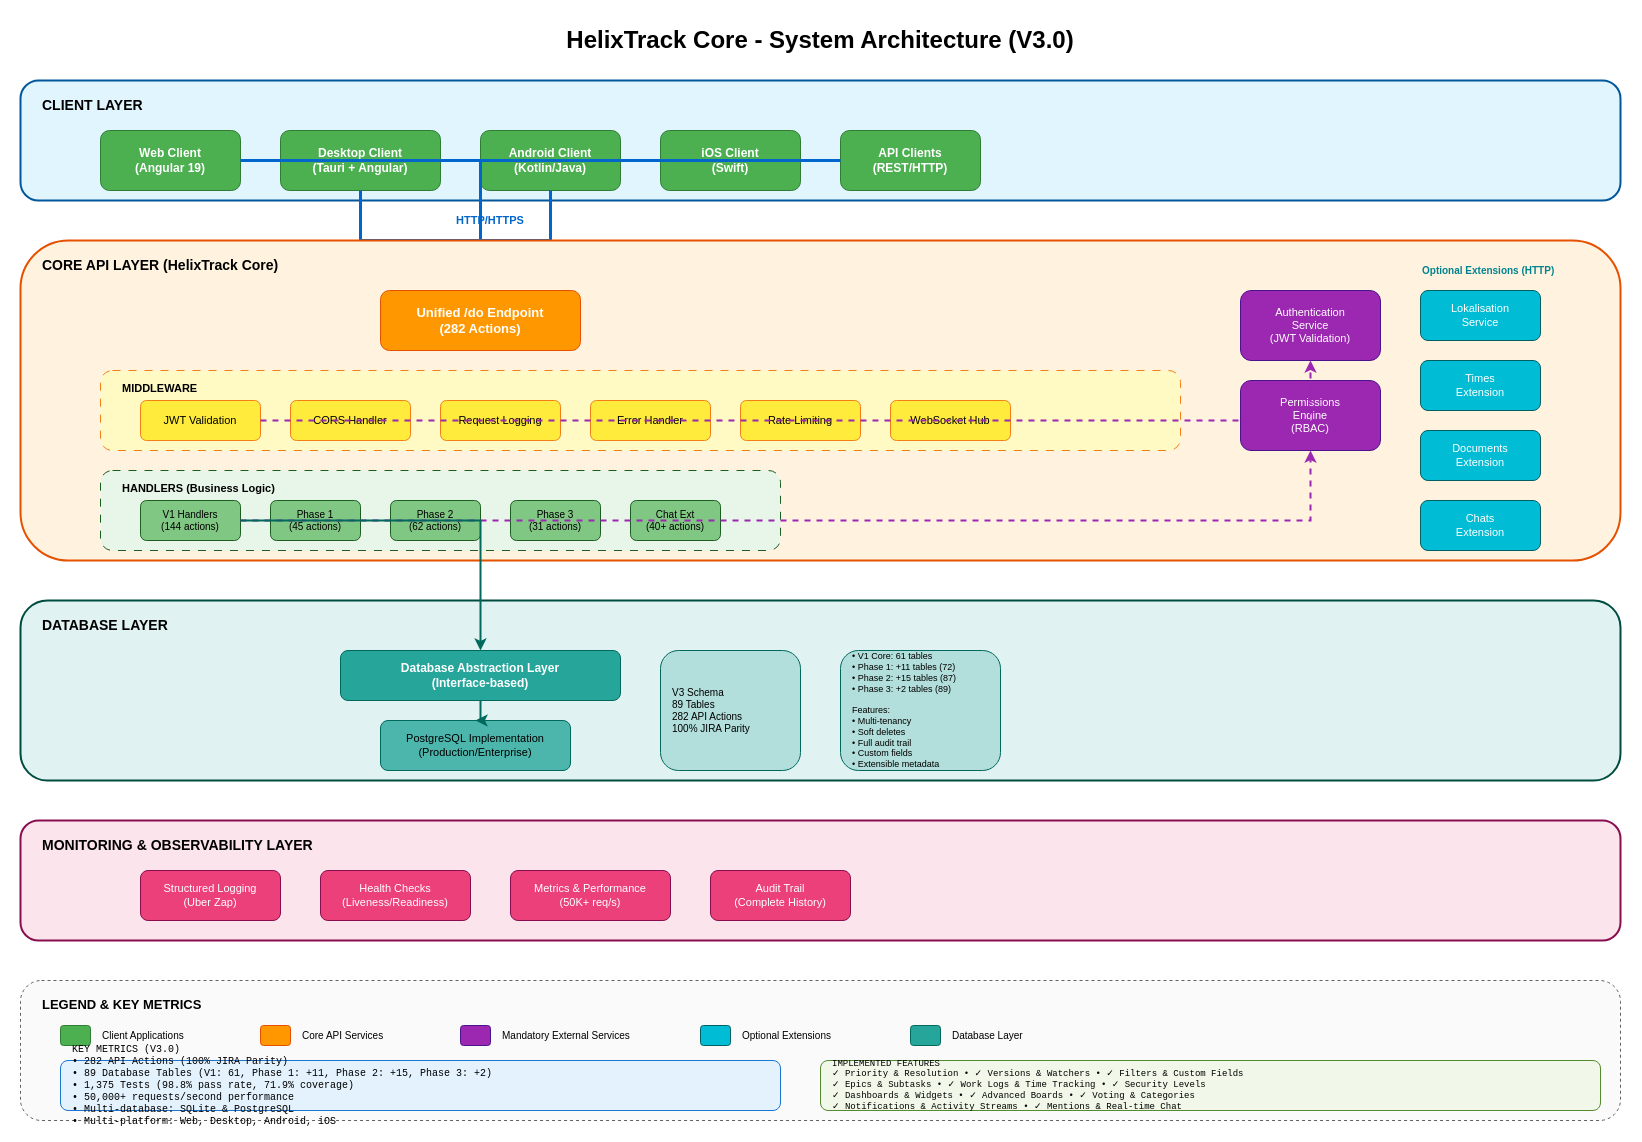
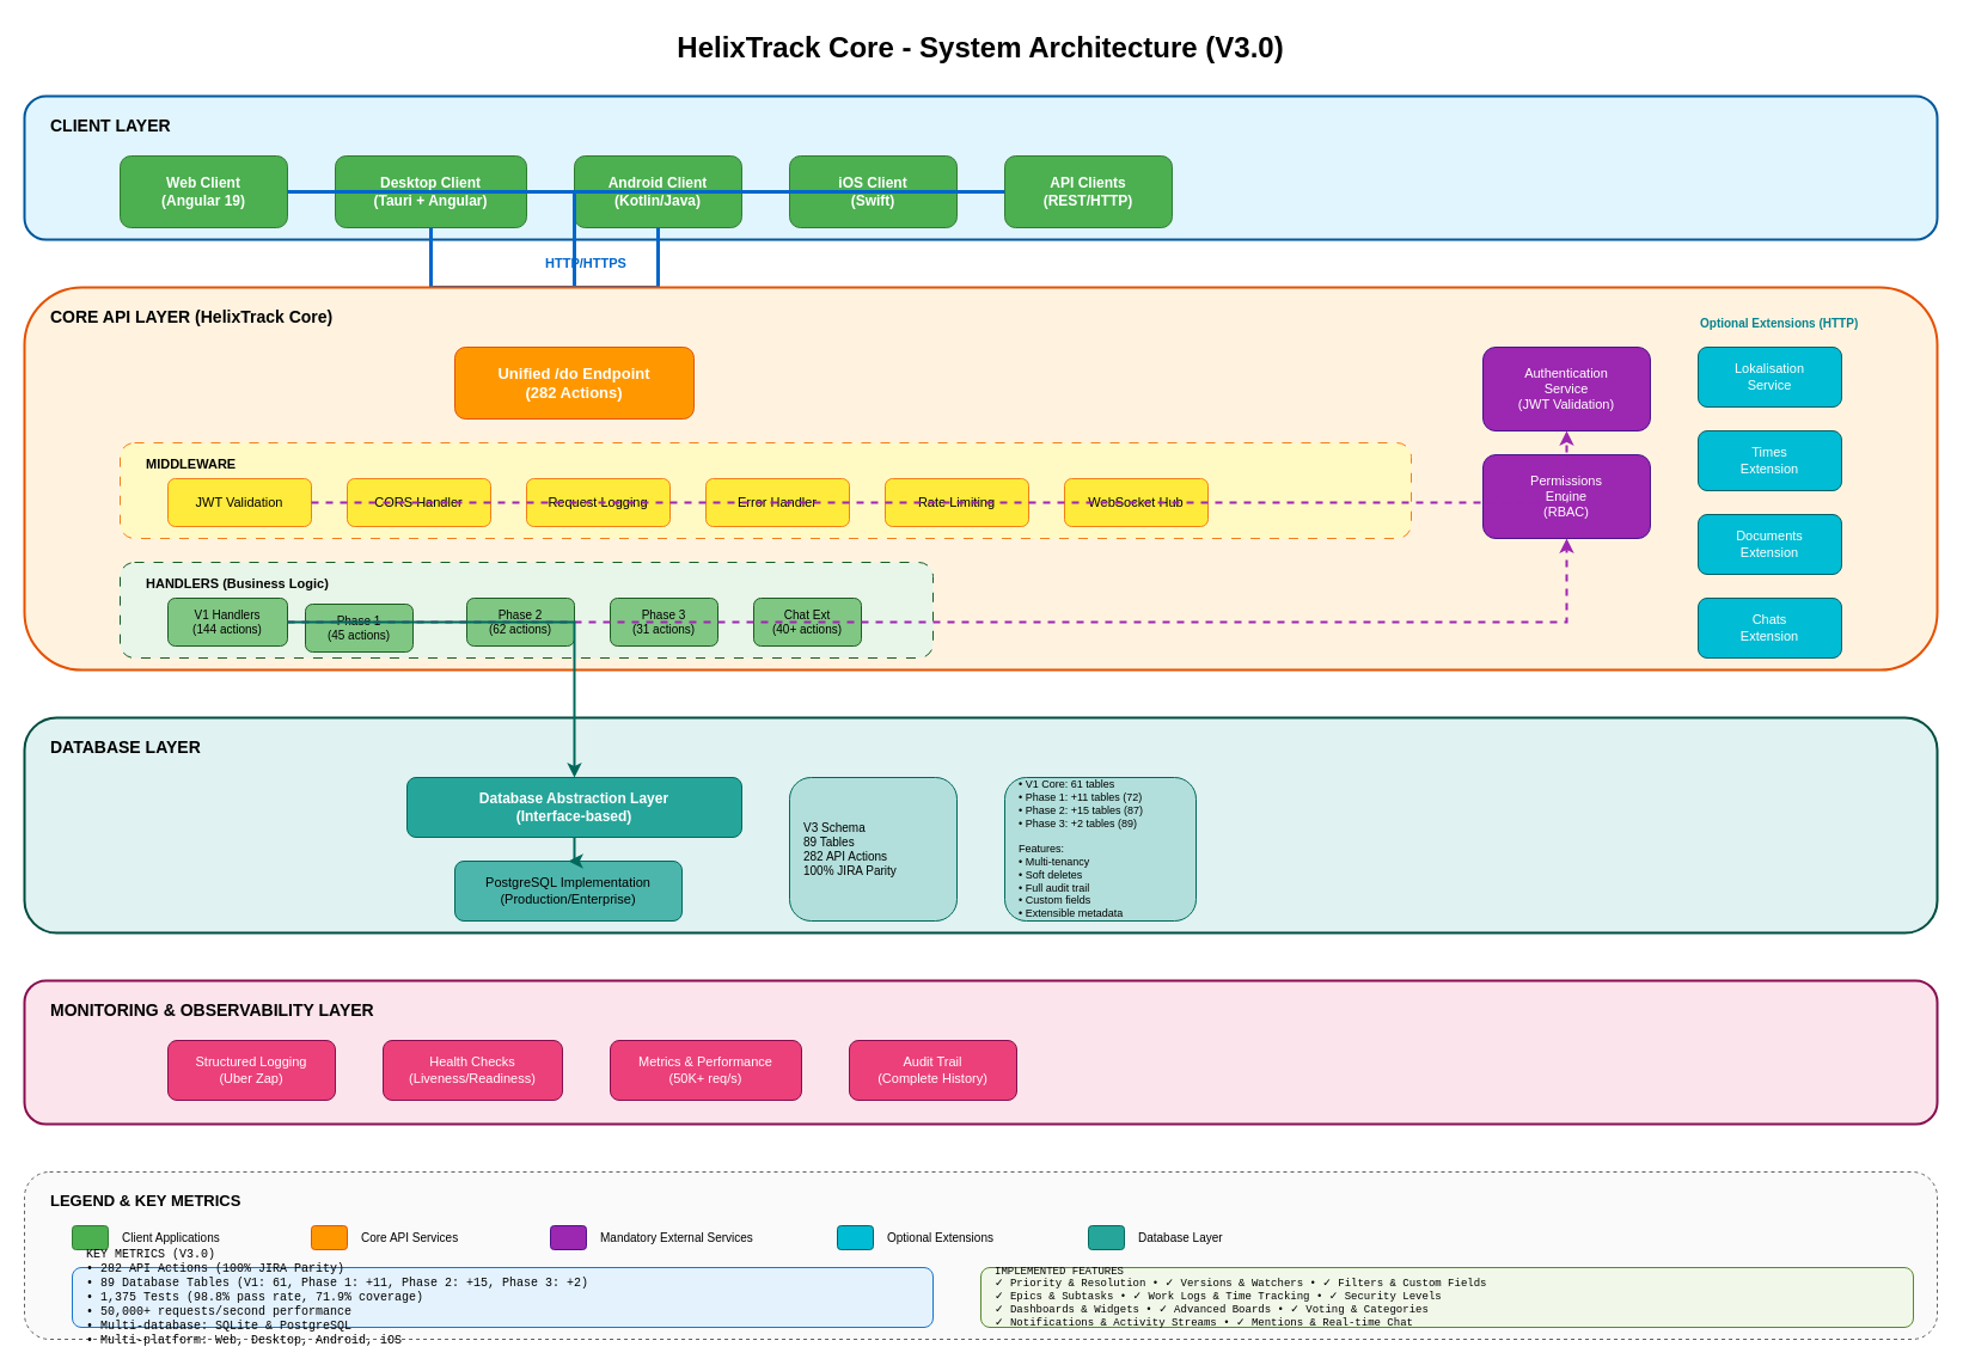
- <mxCell id="30" value="Phase 1&#10;(45 actions)" style="rounded=1;whiteSpace=wrap;html=1;fillColor=#81C784;strokeColor=#1B5E20;fontSize=10;" vertex="1" parent="1"><mxGeometry x="270" y="500" width="90" height="40" as="geometry" /></mxCell>
+ <mxCell id="30" value="Phase 1&#10;(45 actions)" style="rounded=1;whiteSpace=wrap;html=1;fillColor=#81C784;strokeColor=#1B5E20;fontSize=10;" vertex="1" parent="1"><mxGeometry x="255" y="505" width="90" height="40" as="geometry" /></mxCell>
